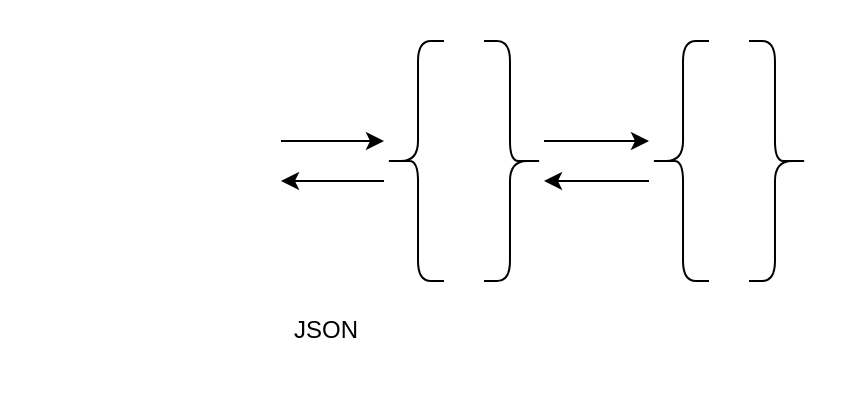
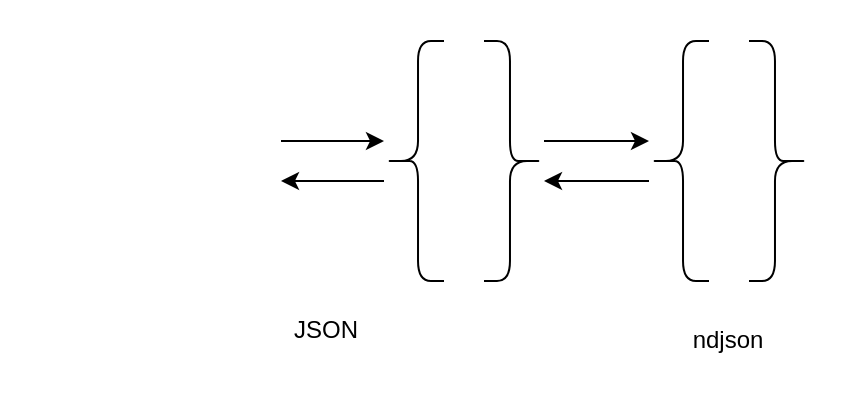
+ <mxCell id="5" value="&lt;div&gt;ndjson&lt;/div&gt;" style="text;html=1;strokeColor=none;fillColor=none;align=center;verticalAlign=middle;whiteSpace=wrap;rounded=0;" vertex="1" parent="1"><mxGeometry x="344" y="160" width="40" height="20" as="geometry" /></mxCell>
